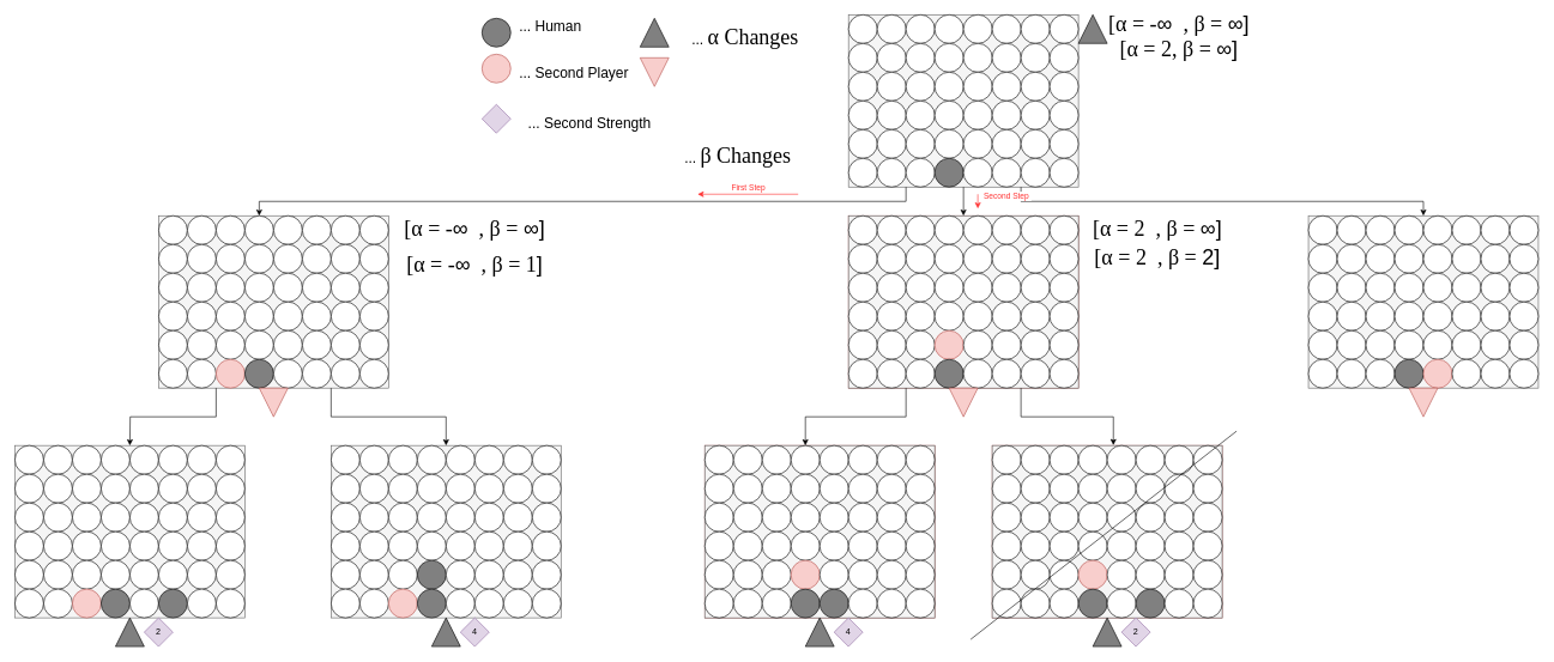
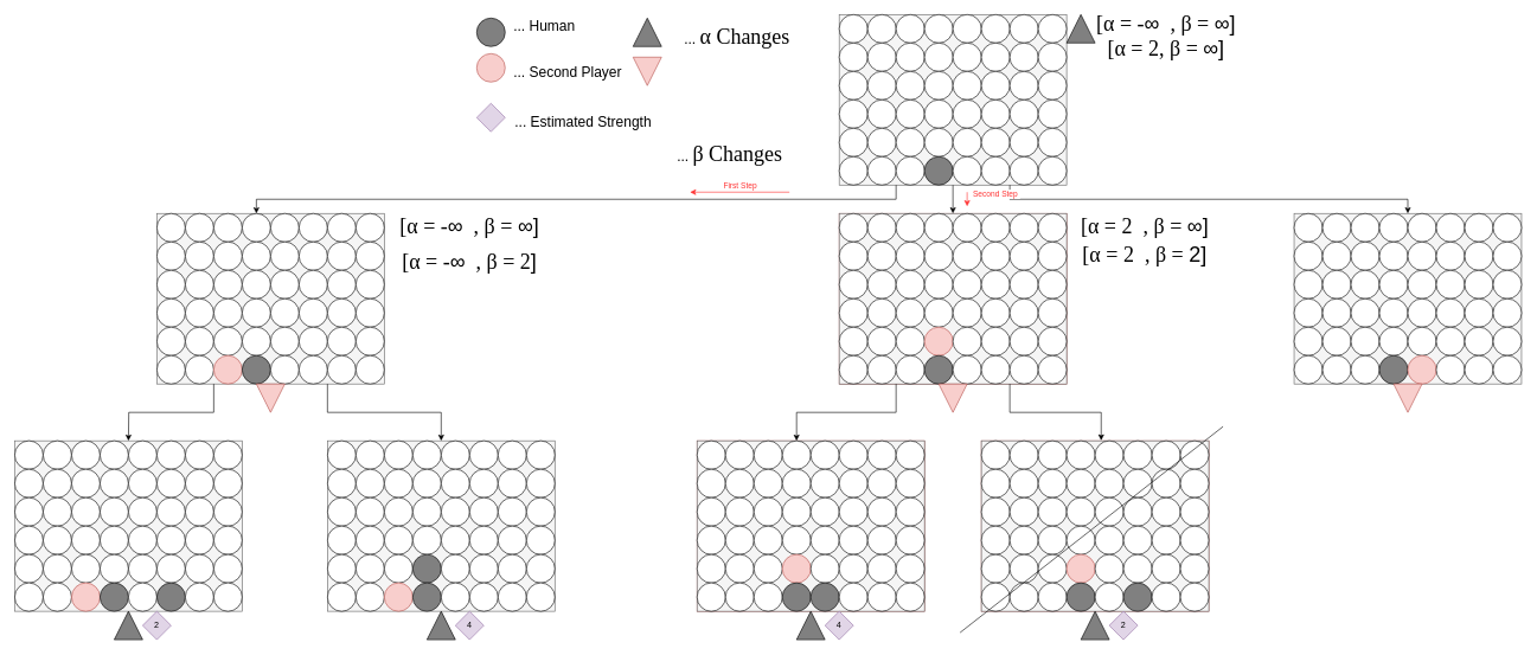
- <mxCell id="322" value="&lt;font style=&quot;font-size: 20px;&quot;&gt;... Second Strength&lt;/font&gt;" style="text;html=1;align=center;verticalAlign=middle;whiteSpace=wrap;rounded=0;" vertex="1" parent="1"><mxGeometry x="690" y="155" width="260" height="30" as="geometry" /></mxCell>
+ <mxCell id="322" value="&lt;font style=&quot;font-size: 20px;&quot;&gt;... Estimated Strength&lt;/font&gt;" style="text;html=1;align=center;verticalAlign=middle;whiteSpace=wrap;rounded=0;" vertex="1" parent="1"><mxGeometry x="690" y="155" width="260" height="30" as="geometry" /></mxCell>
- <mxCell id="320" value="&lt;font style=&quot;font-size: 30px;&quot;&gt;&lt;font style=&quot;font-size: 30px;&quot;&gt;&lt;span style=&quot;font-family: Calibri;&quot;&gt;[α = -&lt;/span&gt;&lt;span style=&quot;background-color: initial;&quot;&gt;∞&lt;/span&gt;&lt;span style=&quot;font-family: Calibri;&quot;&gt;&amp;nbsp;&lt;/span&gt;&lt;span style=&quot;font-family: Calibri;&quot;&gt;&amp;nbsp;,&amp;nbsp;&lt;/span&gt;&lt;/font&gt;&lt;span style=&quot;background-color: initial; font-family: Calibri;&quot;&gt;β = 1&lt;/span&gt;&lt;span style=&quot;background-color: initial;&quot;&gt;]&lt;/span&gt;&lt;/font&gt;&lt;p style=&quot;font-size: 24px;&quot; class=&quot;MsoNormal&quot;&gt;&lt;/p&gt;" style="text;html=1;align=center;verticalAlign=middle;whiteSpace=wrap;rounded=0;fontSize=24;" vertex="1" parent="1"><mxGeometry x="560" y="360" width="200" height="40" as="geometry" /></mxCell>
+ <mxCell id="320" value="&lt;font style=&quot;font-size: 30px;&quot;&gt;&lt;font style=&quot;font-size: 30px;&quot;&gt;&lt;span style=&quot;font-family: Calibri;&quot;&gt;[α = -&lt;/span&gt;&lt;span style=&quot;background-color: initial;&quot;&gt;∞&lt;/span&gt;&lt;span style=&quot;font-family: Calibri;&quot;&gt;&amp;nbsp;&lt;/span&gt;&lt;span style=&quot;font-family: Calibri;&quot;&gt;&amp;nbsp;,&amp;nbsp;&lt;/span&gt;&lt;/font&gt;&lt;span style=&quot;background-color: initial; font-family: Calibri;&quot;&gt;β = 2&lt;/span&gt;&lt;span style=&quot;background-color: initial;&quot;&gt;]&lt;/span&gt;&lt;/font&gt;&lt;p style=&quot;font-size: 24px;&quot; class=&quot;MsoNormal&quot;&gt;&lt;/p&gt;" style="text;html=1;align=center;verticalAlign=middle;whiteSpace=wrap;rounded=0;fontSize=24;" vertex="1" parent="1"><mxGeometry x="560" y="360" width="200" height="40" as="geometry" /></mxCell>
